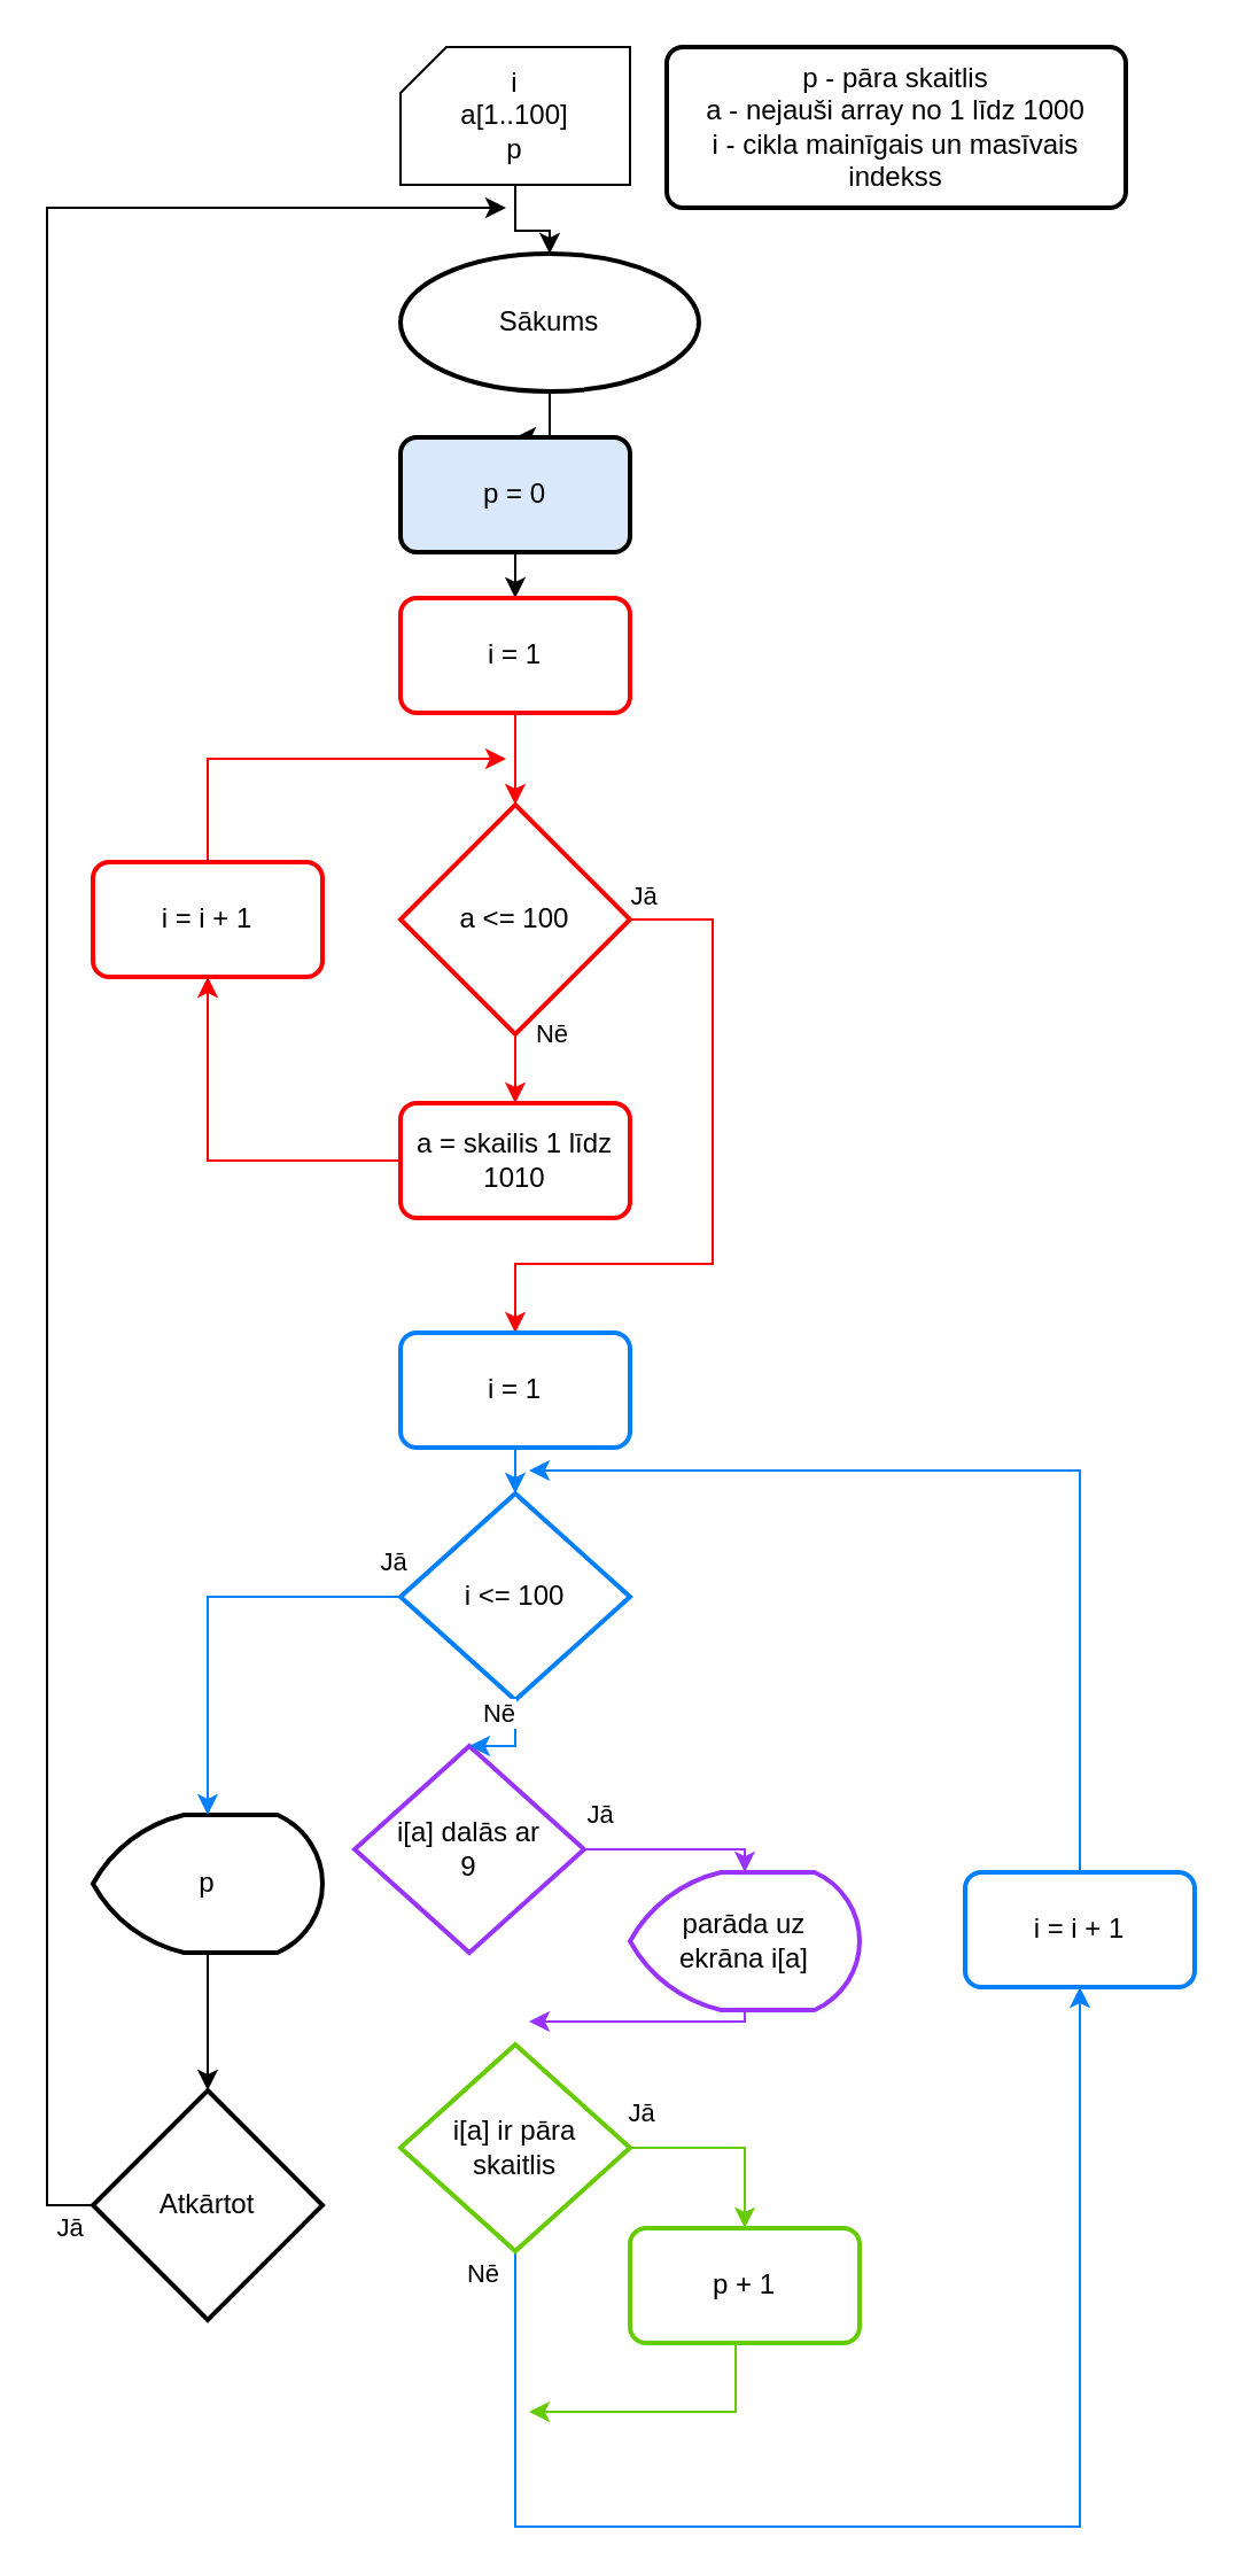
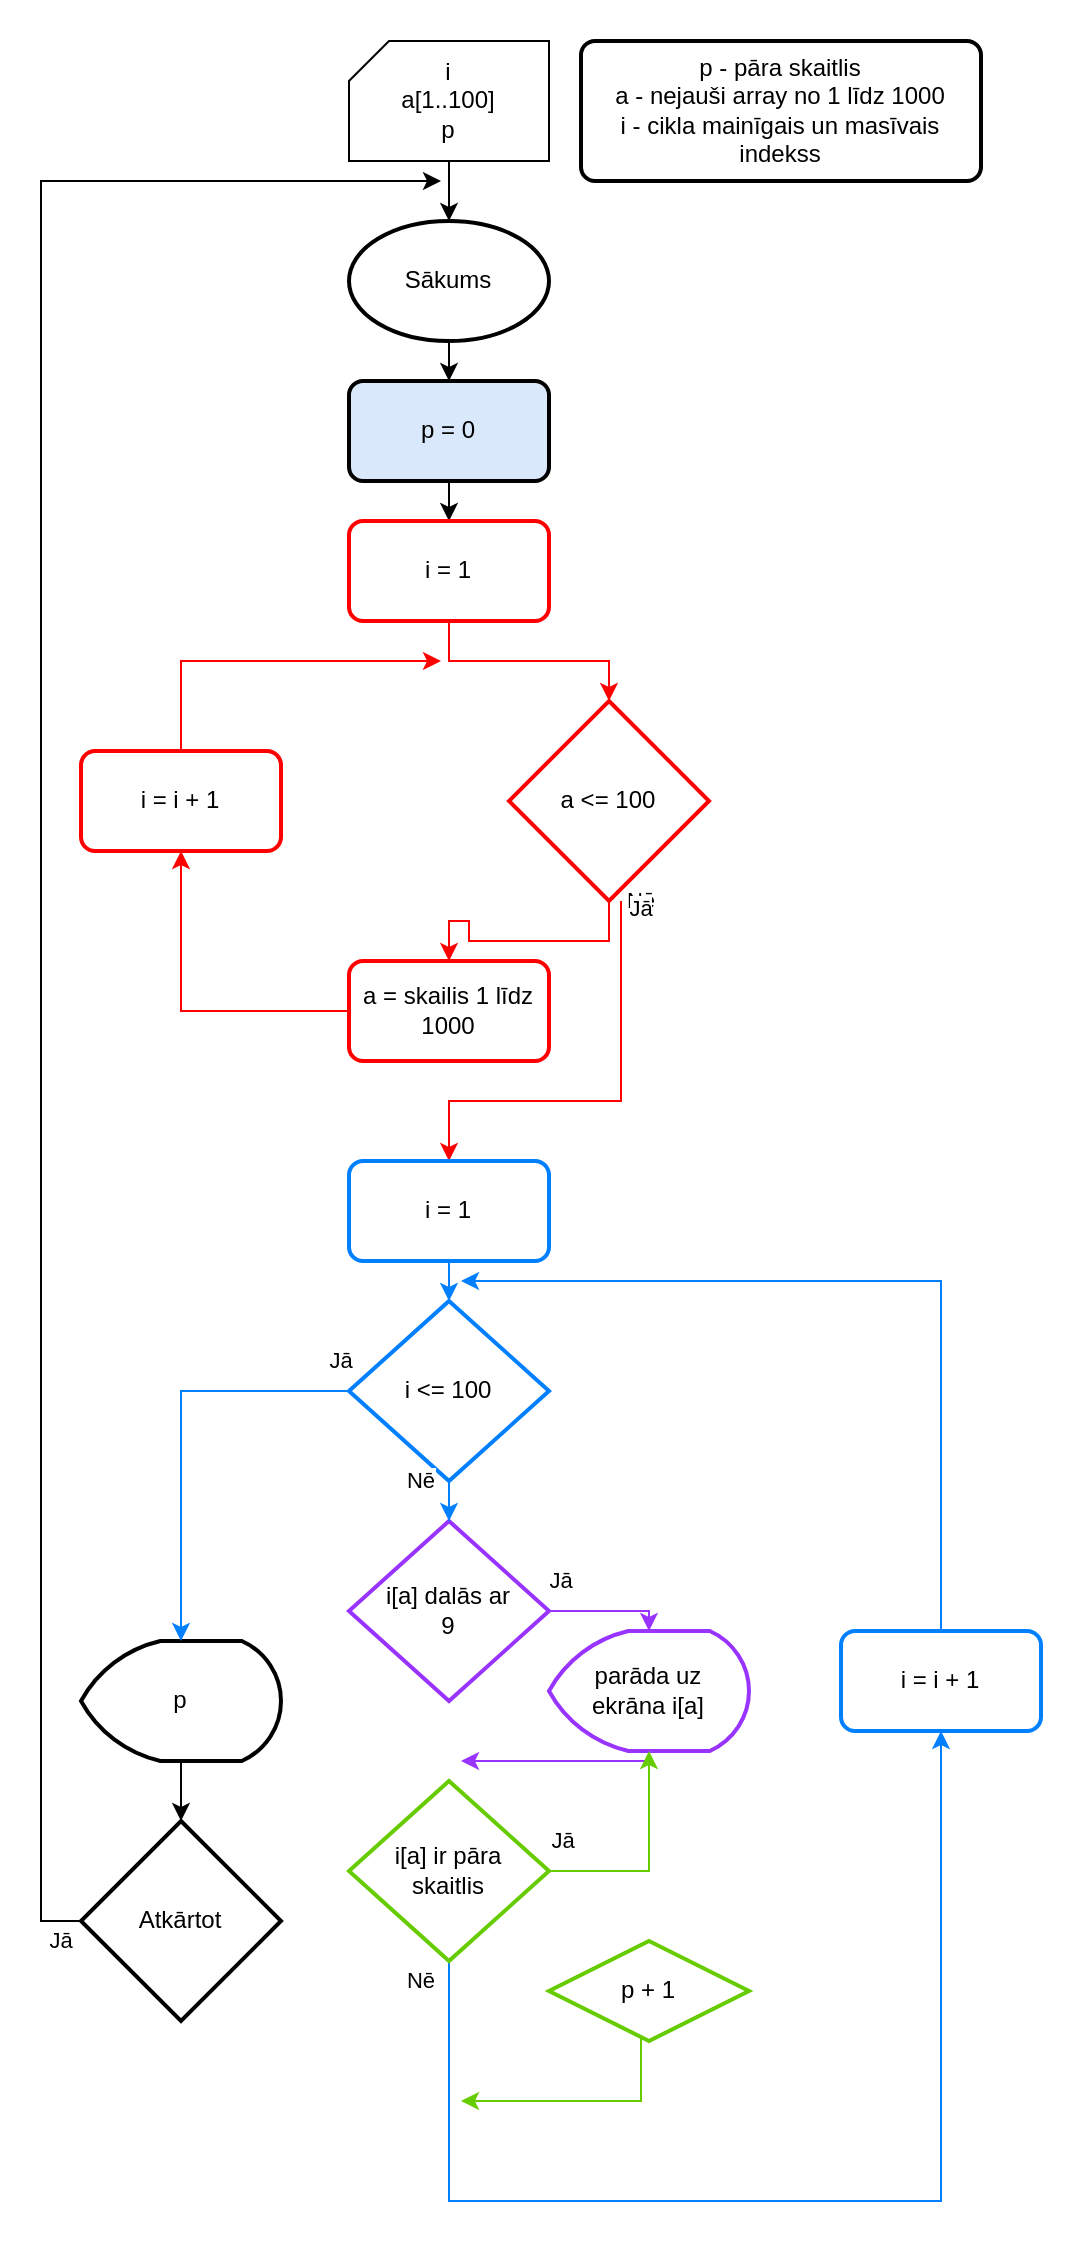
- <mxCell id="4" value="Sākums" style="strokeWidth=2;html=1;shape=mxgraph.flowchart.start_1;whiteSpace=wrap;" parent="1" vertex="1"><mxGeometry x="174" y="110" width="130" height="60" as="geometry" /></mxCell>
+ <mxCell id="4" value="Sākums" style="strokeWidth=2;html=1;shape=mxgraph.flowchart.start_1;whiteSpace=wrap;" parent="1" vertex="1"><mxGeometry x="174" y="110" width="100" height="60" as="geometry" /></mxCell>
- <mxCell id="10" value="a &amp;lt;= 100" style="strokeWidth=2;html=1;shape=mxgraph.flowchart.decision;whiteSpace=wrap;strokeColor=#FF0000;" parent="1" vertex="1"><mxGeometry x="174" y="350" width="100" height="100" as="geometry" /></mxCell>
+ <mxCell id="10" value="a &amp;lt;= 100" style="strokeWidth=2;html=1;shape=mxgraph.flowchart.decision;whiteSpace=wrap;strokeColor=#FF0000;" parent="1" vertex="1"><mxGeometry x="254" y="350" width="100" height="100" as="geometry" /></mxCell>
- <mxCell id="13" value="a = skailis 1 līdz 1010" style="rounded=1;whiteSpace=wrap;html=1;absoluteArcSize=1;arcSize=14;strokeWidth=2;strokeColor=#FF0000;" parent="1" vertex="1"><mxGeometry x="174" y="480" width="100" height="50" as="geometry" /></mxCell>
+ <mxCell id="13" value="a = skailis 1 līdz 1000" style="rounded=1;whiteSpace=wrap;html=1;absoluteArcSize=1;arcSize=14;strokeWidth=2;strokeColor=#FF0000;" parent="1" vertex="1"><mxGeometry x="174" y="480" width="100" height="50" as="geometry" /></mxCell>
- <mxCell id="20" value="i[a] dalās ar&lt;br&gt;9" style="strokeWidth=2;html=1;shape=mxgraph.flowchart.decision;whiteSpace=wrap;strokeColor=#9933FF;" parent="1" vertex="1"><mxGeometry x="154" y="760" width="100" height="90" as="geometry" /></mxCell>
+ <mxCell id="20" value="i[a] dalās ar&lt;br&gt;9" style="strokeWidth=2;html=1;shape=mxgraph.flowchart.decision;whiteSpace=wrap;strokeColor=#9933FF;" parent="1" vertex="1"><mxGeometry x="174" y="760" width="100" height="90" as="geometry" /></mxCell>
- <mxCell id="21" value="p" style="strokeWidth=2;html=1;shape=mxgraph.flowchart.display;whiteSpace=wrap;" parent="1" vertex="1"><mxGeometry x="40" y="790" width="100" height="60" as="geometry" /></mxCell>
+ <mxCell id="21" value="p" style="strokeWidth=2;html=1;shape=mxgraph.flowchart.display;whiteSpace=wrap;" parent="1" vertex="1"><mxGeometry x="40" y="820" width="100" height="60" as="geometry" /></mxCell>
- <mxCell id="32" value="Jā" style="edgeStyle=orthogonalEdgeStyle;rounded=0;orthogonalLoop=1;jettySize=auto;html=1;exitX=1;exitY=0.5;exitDx=0;exitDy=0;exitPerimeter=0;entryX=0.5;entryY=0;entryDx=0;entryDy=0;strokeColor=#66CC00;" parent="1" source="34" target="30" edge="1"><mxGeometry x="-0.874" y="15" relative="1" as="geometry"><mxPoint as="offset" /></mxGeometry></mxCell>
+ <mxCell id="32" value="Jā" style="edgeStyle=orthogonalEdgeStyle;rounded=0;orthogonalLoop=1;jettySize=auto;html=1;exitX=1;exitY=0.5;exitDx=0;exitDy=0;exitPerimeter=0;strokeColor=#66CC00;" parent="1" source="34" target="27" edge="1"><mxGeometry x="-0.874" y="15" relative="1" as="geometry"><mxPoint as="offset" /></mxGeometry></mxCell>
- <mxCell id="30" value="p + 1" style="rounded=1;whiteSpace=wrap;html=1;absoluteArcSize=1;arcSize=14;strokeWidth=2;strokeColor=#66CC00;" parent="1" vertex="1"><mxGeometry x="274" y="970" width="100" height="50" as="geometry" /></mxCell>
+ <mxCell id="30" value="p + 1" style="rhombus;whiteSpace=wrap;html=1;absoluteArcSize=1;arcSize=14;strokeWidth=2;strokeColor=#66CC00;" parent="1" vertex="1"><mxGeometry x="274" y="970" width="100" height="50" as="geometry" /></mxCell>
